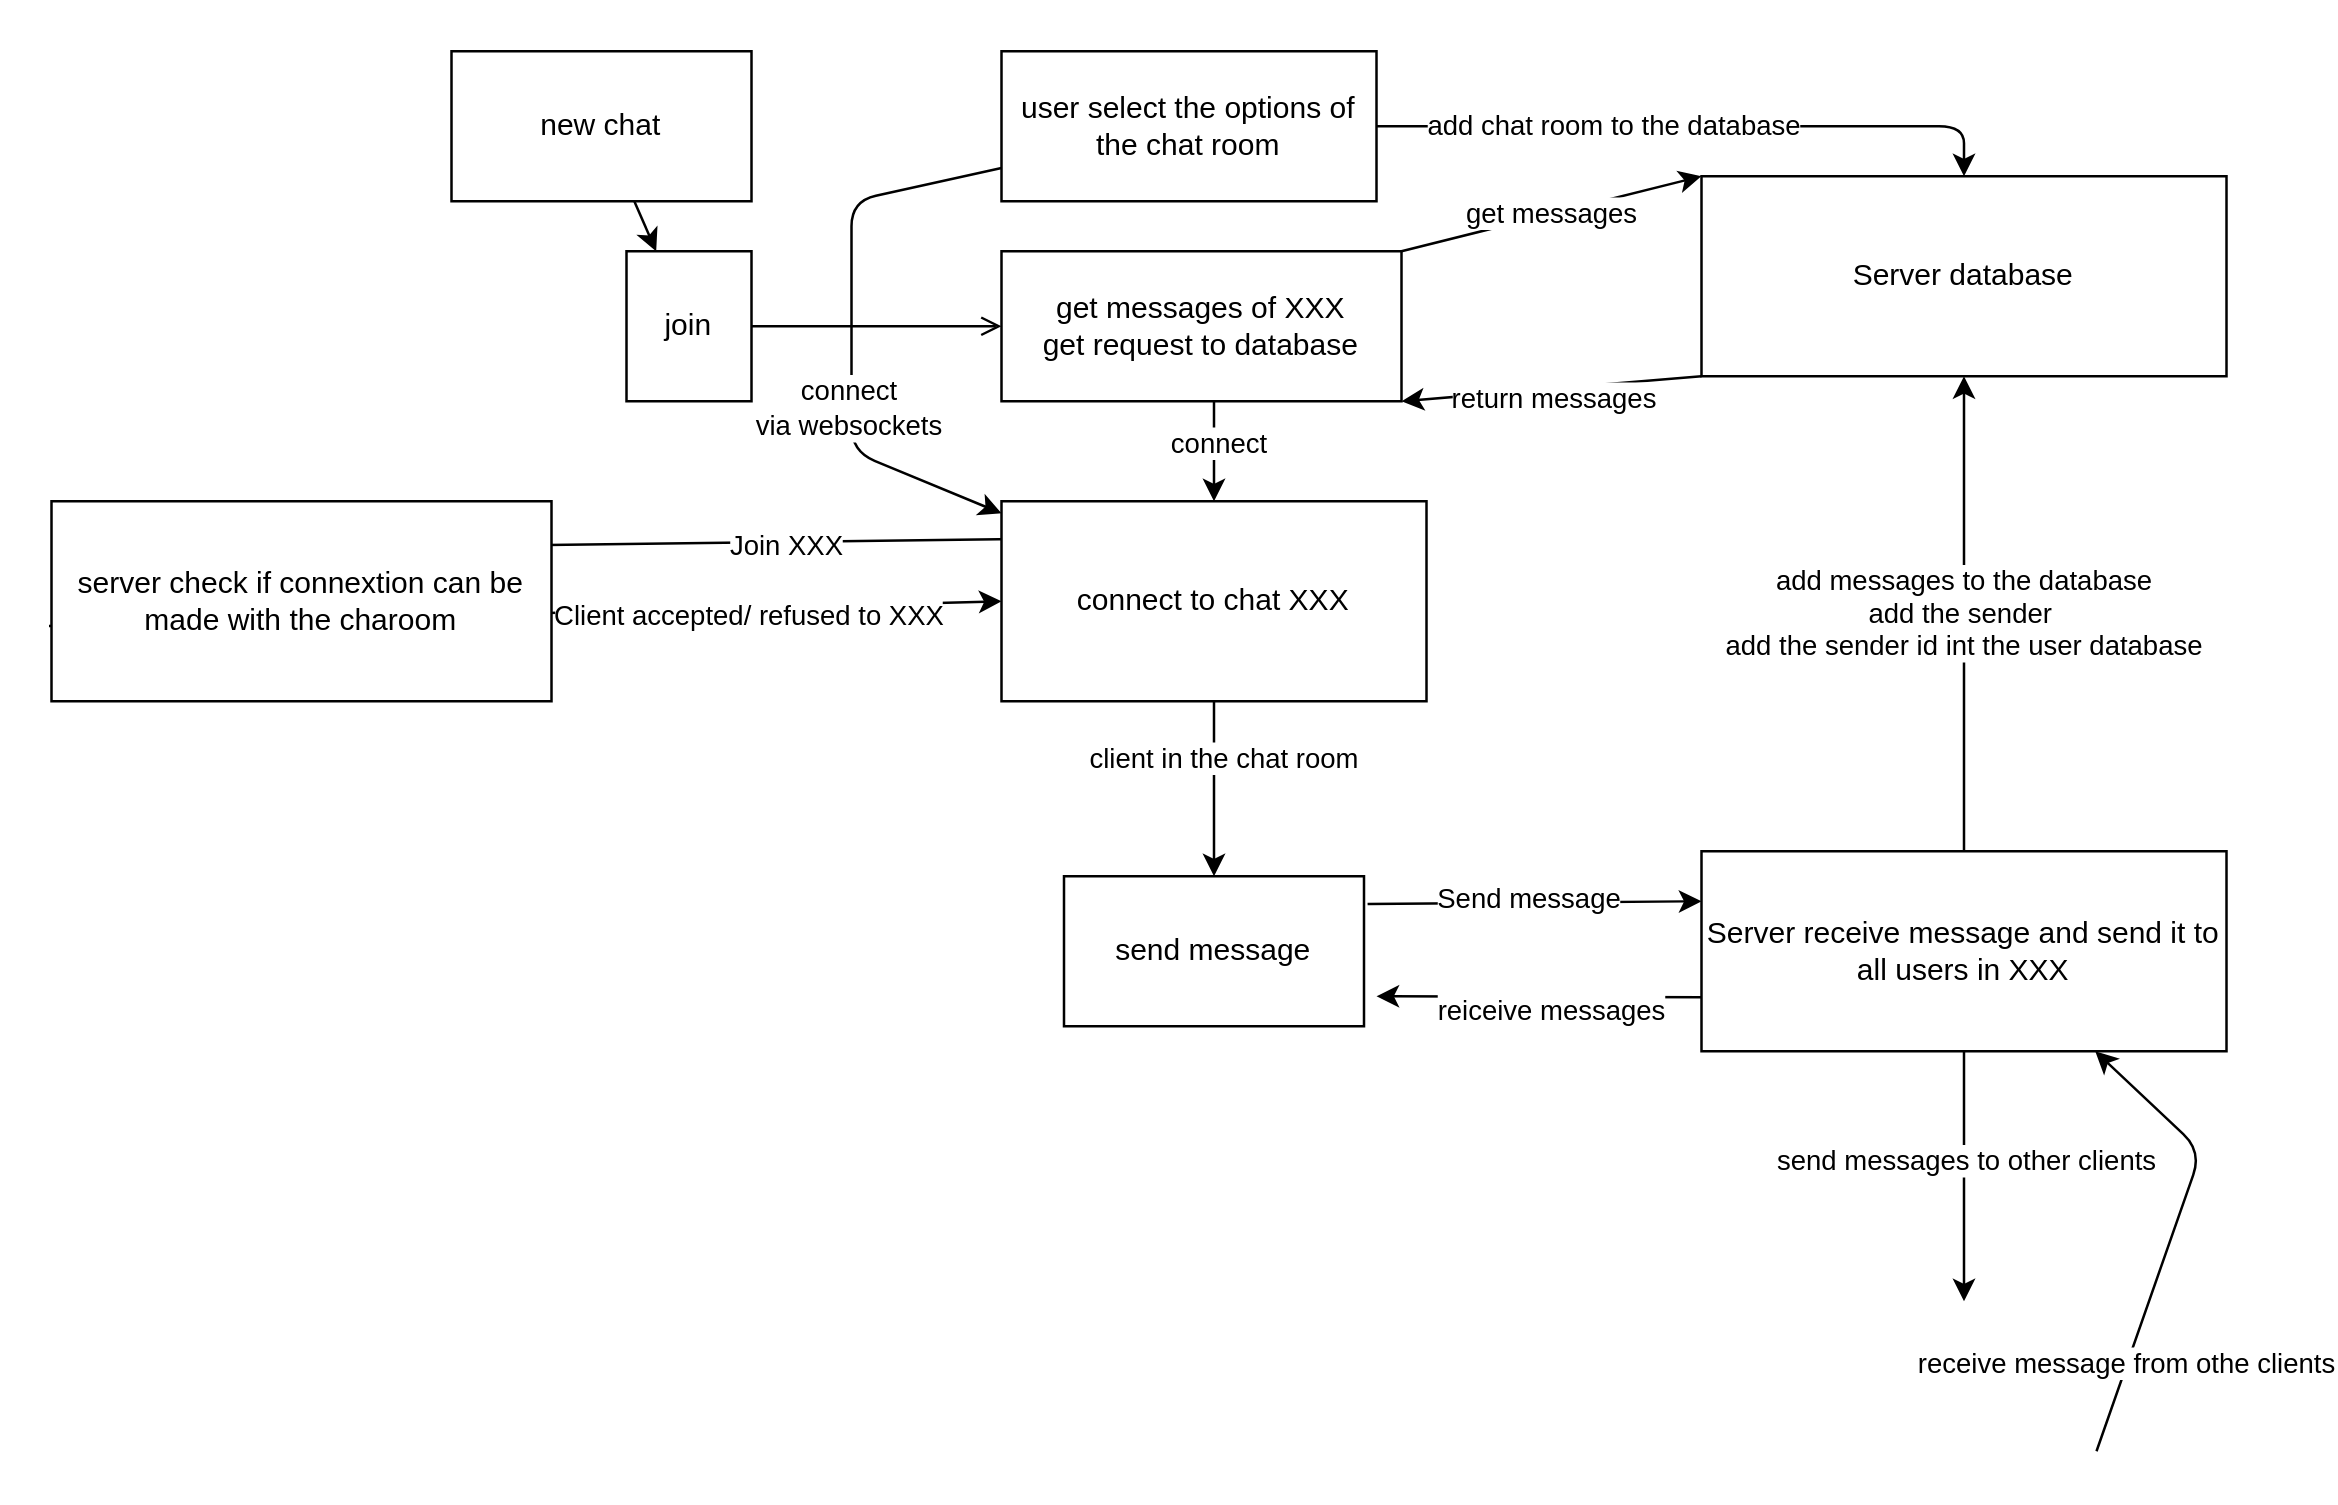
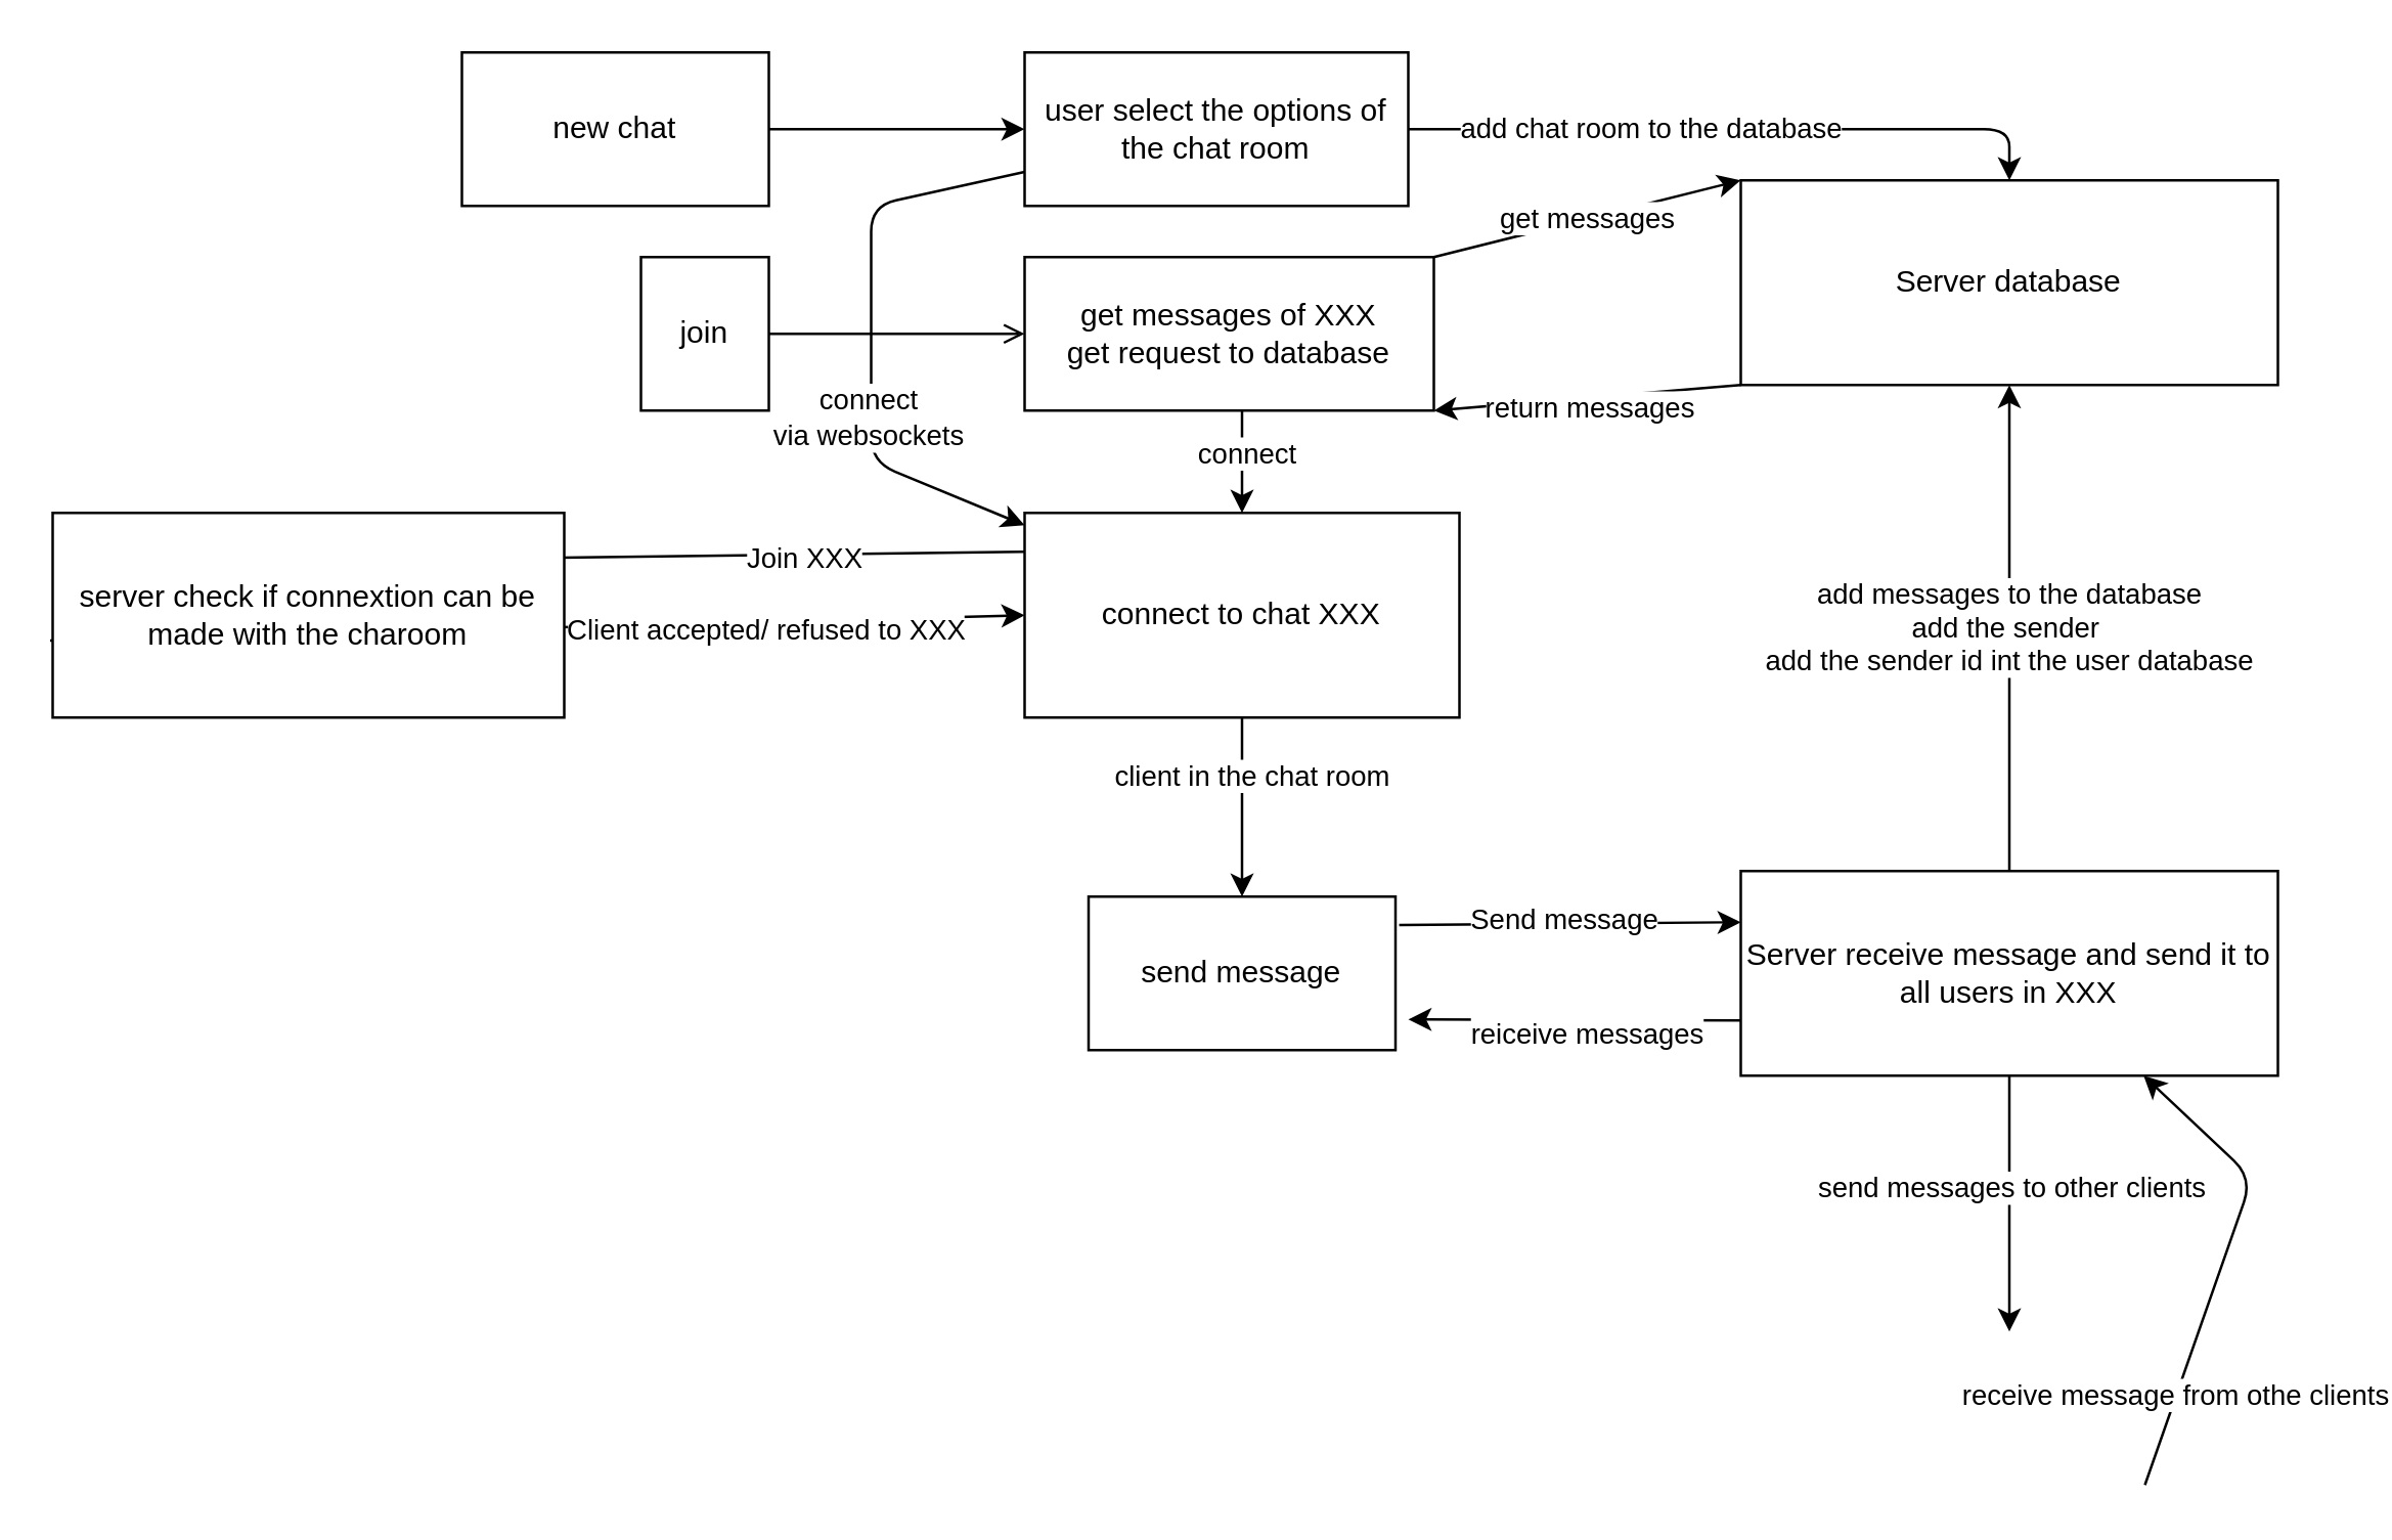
- <mxCell id="2" style="edgeStyle=none;html=1;" edge="1" parent="1" source="3" target="5"><mxGeometry relative="1" as="geometry" /></mxCell>
+ <mxCell id="2" style="edgeStyle=none;html=1;entryX=0;entryY=0.5;entryDx=0;entryDy=0;" edge="1" parent="1" source="3" target="36"><mxGeometry relative="1" as="geometry" /></mxCell>
